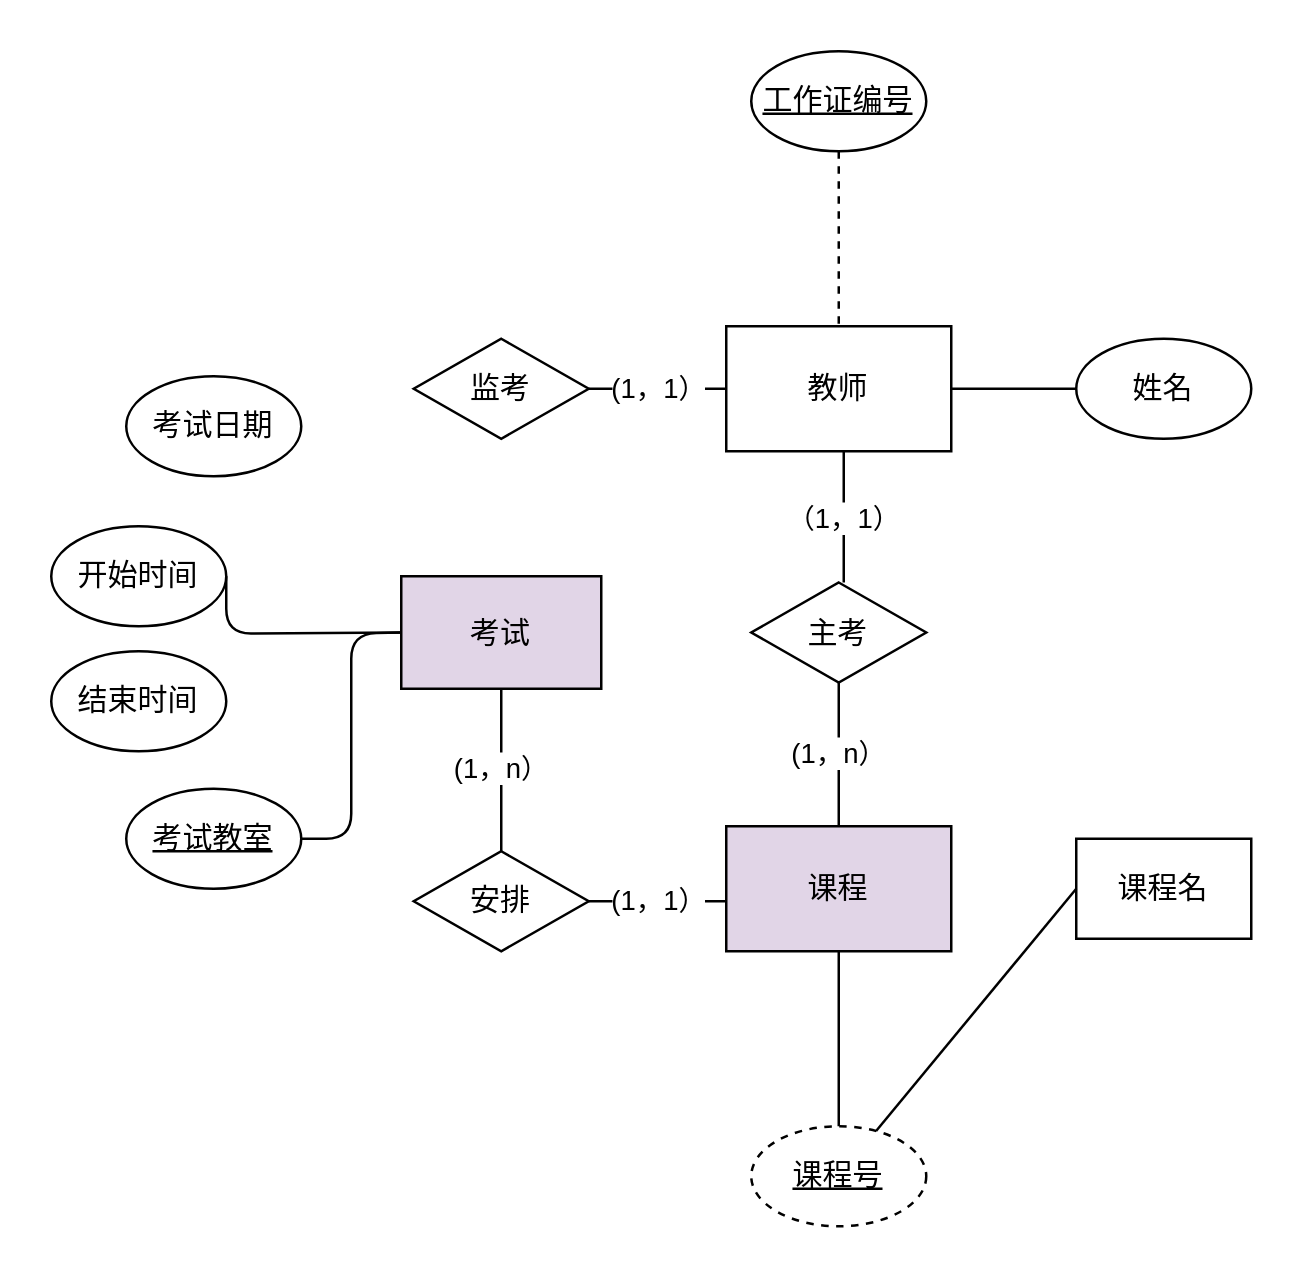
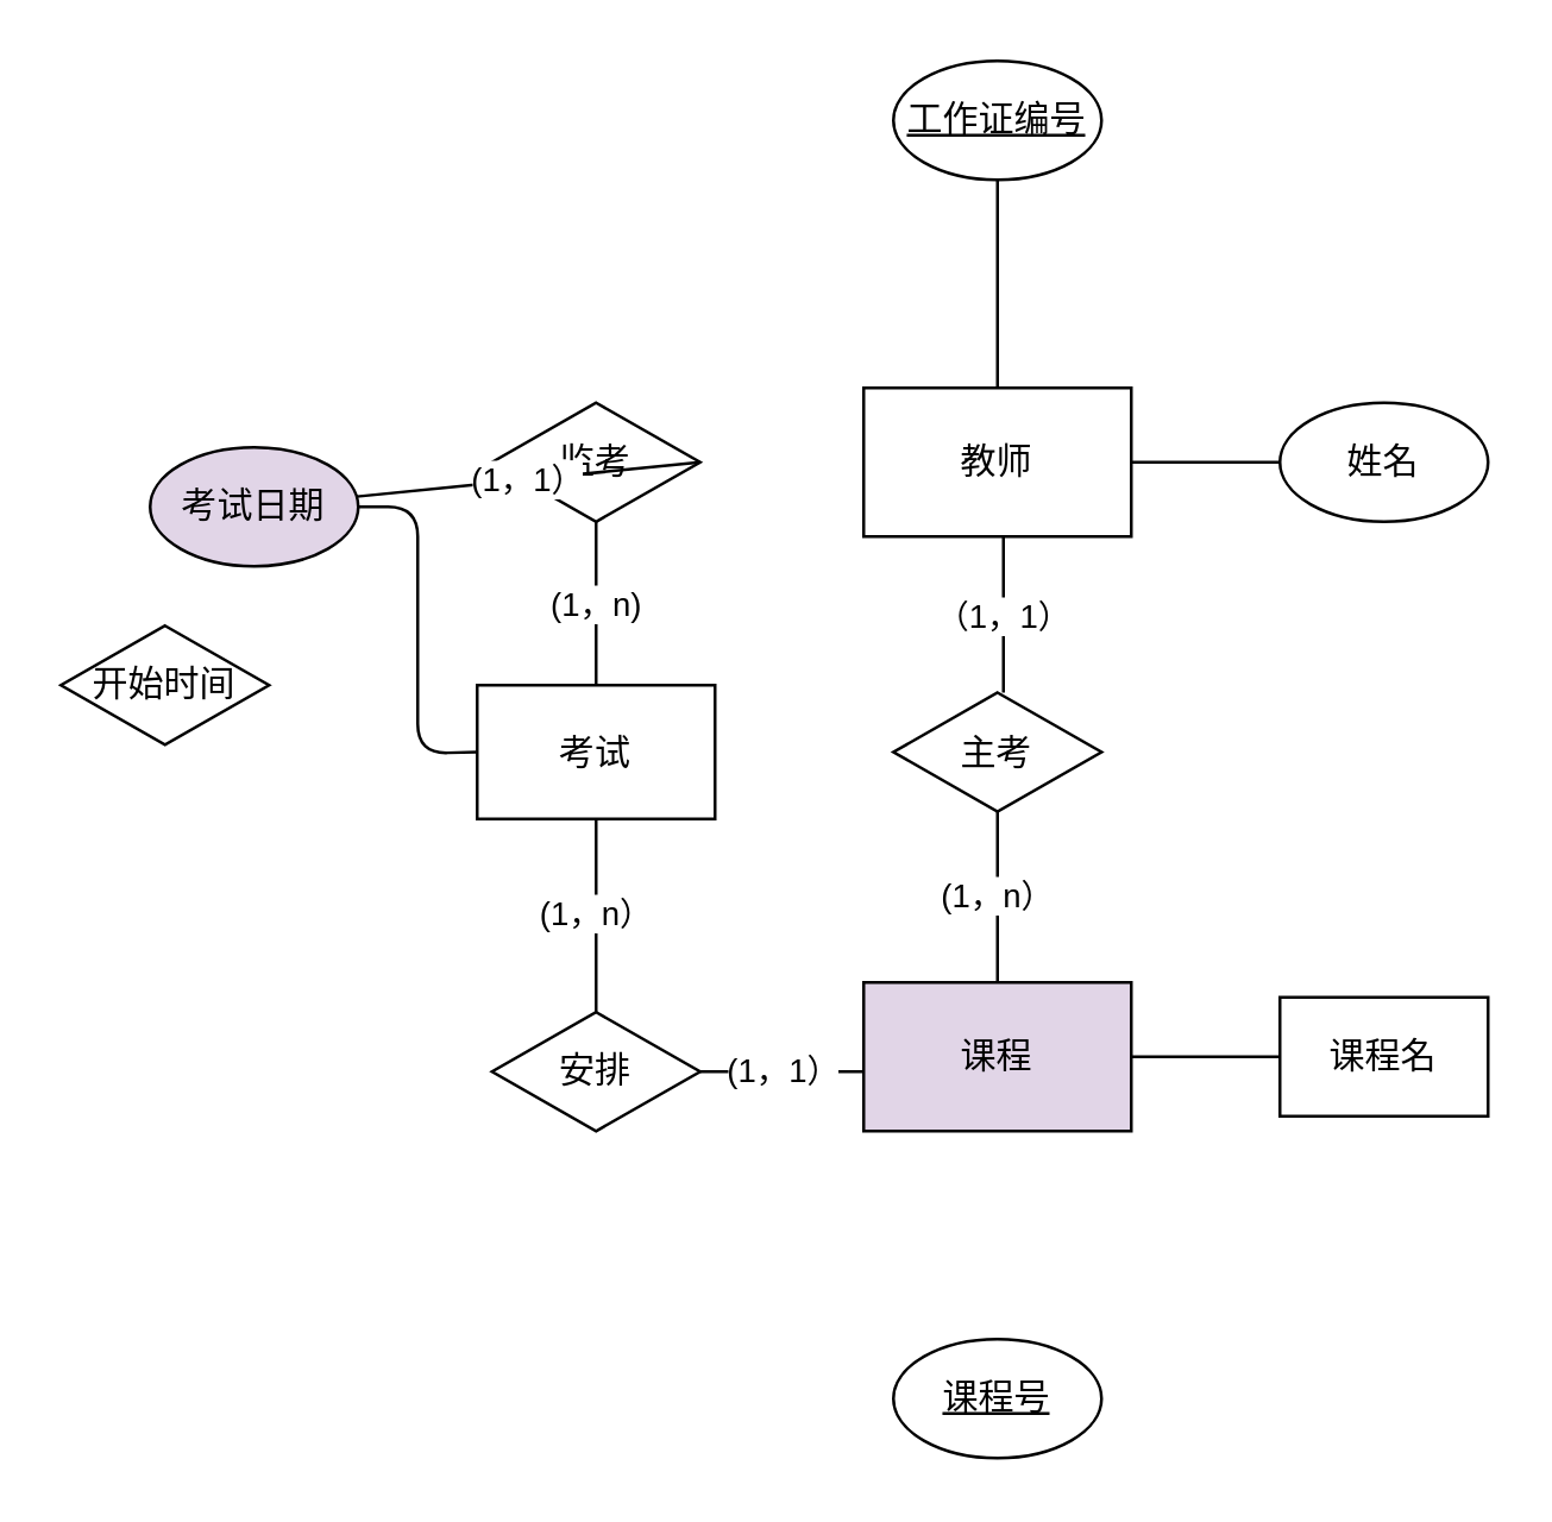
- <mxCell id="15" value="" style="endArrow=none;html=1;exitX=0.5;exitY=1;exitDx=0;exitDy=0;dashed=1;" edge="1" parent="10" source="14" target="11"><mxGeometry width="50" height="50" relative="1" as="geometry"><mxPoint x="-100" y="-45" as="sourcePoint" /><mxPoint x="-40" y="20" as="targetPoint" /></mxGeometry></mxCell>
+ <mxCell id="15" value="" style="endArrow=none;html=1;exitX=0.5;exitY=1;exitDx=0;exitDy=0;" edge="1" parent="10" source="14" target="11"><mxGeometry width="50" height="50" relative="1" as="geometry"><mxPoint x="-100" y="-45" as="sourcePoint" /><mxPoint x="-40" y="20" as="targetPoint" /></mxGeometry></mxCell>
- <mxCell id="27" value="(1，1）" style="endArrow=none;html=1;exitX=1;exitY=0.5;exitDx=0;exitDy=0;entryX=0;entryY=0.5;entryDx=0;entryDy=0;" edge="1" parent="1" source="16" target="11"><mxGeometry width="50" height="50" relative="1" as="geometry"><mxPoint x="210" y="180" as="sourcePoint" /><mxPoint x="210" y="240" as="targetPoint" /></mxGeometry></mxCell>
+ <mxCell id="27" value="(1，1）" style="endArrow=none;html=1;exitX=1;exitY=0.5;exitDx=0;exitDy=0;" edge="1" parent="1" source="16" target="5"><mxGeometry width="50" height="50" relative="1" as="geometry"><mxPoint x="210" y="180" as="sourcePoint" /><mxPoint x="210" y="240" as="targetPoint" /></mxGeometry></mxCell>
- <mxCell id="5" value="考试日期" style="ellipse;whiteSpace=wrap;html=1;rounded=0;sketch=0;" vertex="1" parent="1"><mxGeometry x="50" y="150" width="70" height="40" as="geometry" /></mxCell>
+ <mxCell id="5" value="考试日期" style="ellipse;whiteSpace=wrap;html=1;rounded=0;sketch=0;fillColor=#e1d5e7;" vertex="1" parent="1"><mxGeometry x="50" y="150" width="70" height="40" as="geometry" /></mxCell>
+ <mxCell id="26" value="(1，n)" style="endArrow=none;html=1;exitX=0.5;exitY=1;exitDx=0;exitDy=0;entryX=0.5;entryY=0;entryDx=0;entryDy=0;" edge="1" parent="1" source="16" target="2"><mxGeometry width="50" height="50" relative="1" as="geometry"><mxPoint x="150" y="270" as="sourcePoint" /><mxPoint x="200" y="220" as="targetPoint" /></mxGeometry></mxCell>
+ <mxCell id="6" value="" style="endArrow=none;html=1;exitX=1;exitY=0.5;exitDx=0;exitDy=0;entryX=0;entryY=0.5;entryDx=0;entryDy=0;" edge="1" parent="1" source="5" target="2"><mxGeometry width="50" height="50" relative="1" as="geometry"><mxPoint x="-60" y="105" as="sourcePoint" /><mxPoint x="0" y="170" as="targetPoint" /><Array as="points"><mxPoint x="140" y="170" /><mxPoint x="140" y="253" /></Array></mxGeometry></mxCell>
- <mxCell id="3" value="开始时间" style="ellipse;whiteSpace=wrap;html=1;rounded=0;sketch=0;" vertex="1" parent="1"><mxGeometry x="20" y="210" width="70" height="40" as="geometry" /></mxCell>
+ <mxCell id="3" value="开始时间" style="rhombus;whiteSpace=wrap;html=1;sketch=0;" vertex="1" parent="1"><mxGeometry x="20" y="210" width="70" height="40" as="geometry" /></mxCell>
- <mxCell id="4" value="" style="endArrow=none;html=1;exitX=1;exitY=0.5;exitDx=0;exitDy=0;entryX=0;entryY=0.5;entryDx=0;entryDy=0;" edge="1" parent="1" source="3" target="2"><mxGeometry width="50" height="50" relative="1" as="geometry"><mxPoint x="130" y="590" as="sourcePoint" /><mxPoint x="190" y="655" as="targetPoint" /><Array as="points"><mxPoint x="90" y="253" /></Array></mxGeometry></mxCell>
- <mxCell id="2" value="考试" style="rounded=0;whiteSpace=wrap;html=1;sketch=0;fillColor=#e1d5e7;" vertex="1" parent="1"><mxGeometry x="160" y="230" width="80" height="45" as="geometry" /></mxCell>
+ <mxCell id="2" value="考试" style="rounded=0;whiteSpace=wrap;html=1;sketch=0;" vertex="1" parent="1"><mxGeometry x="160" y="230" width="80" height="45" as="geometry" /></mxCell>
- <mxCell id="7" value="结束时间" style="ellipse;whiteSpace=wrap;html=1;rounded=0;sketch=0;" vertex="1" parent="1"><mxGeometry x="20" y="260" width="70" height="40" as="geometry" /></mxCell>
- <mxCell id="9" value="" style="endArrow=none;html=1;exitX=1;exitY=0.5;exitDx=0;exitDy=0;entryX=0;entryY=0.5;entryDx=0;entryDy=0;" edge="1" parent="1" source="8" target="2"><mxGeometry width="50" height="50" relative="1" as="geometry"><mxPoint x="-60" y="270" as="sourcePoint" /><mxPoint x="175" y="219" as="targetPoint" /><Array as="points"><mxPoint x="140" y="335" /><mxPoint x="140" y="253" /></Array></mxGeometry></mxCell>
- <mxCell id="8" value="&lt;u&gt;考试教室&lt;/u&gt;" style="ellipse;whiteSpace=wrap;html=1;rounded=0;sketch=0;" vertex="1" parent="1"><mxGeometry x="50" y="315" width="70" height="40" as="geometry" /></mxCell>
- <mxCell id="25" value="" style="endArrow=none;html=1;exitX=0;exitY=0.5;exitDx=0;exitDy=0;" edge="1" parent="20" source="24" target="22"><mxGeometry width="50" height="50" relative="1" as="geometry"><mxPoint x="30" y="-40" as="sourcePoint" /><mxPoint x="80" y="-90" as="targetPoint" /></mxGeometry></mxCell>
+ <mxCell id="25" value="" style="endArrow=none;html=1;exitX=0;exitY=0.5;exitDx=0;exitDy=0;entryX=1;entryY=0.5;entryDx=0;entryDy=0;" edge="1" parent="20" source="24" target="21"><mxGeometry width="50" height="50" relative="1" as="geometry"><mxPoint x="30" y="-40" as="sourcePoint" /><mxPoint x="80" y="-90" as="targetPoint" /></mxGeometry></mxCell>
- <mxCell id="23" value="" style="endArrow=none;html=1;entryX=0.5;entryY=1;entryDx=0;entryDy=0;" edge="1" parent="20" source="22" target="21"><mxGeometry width="50" height="50" relative="1" as="geometry"><mxPoint x="30" y="-40" as="sourcePoint" /><mxPoint x="80" y="-90" as="targetPoint" /></mxGeometry></mxCell>
- <mxCell id="22" value="&lt;u&gt;课程号&lt;/u&gt;" style="ellipse;whiteSpace=wrap;html=1;rounded=0;sketch=0;dashed=1;" vertex="1" parent="20"><mxGeometry x="10" y="120" width="70" height="40" as="geometry" /></mxCell>
+ <mxCell id="22" value="&lt;u&gt;课程号&lt;/u&gt;" style="ellipse;whiteSpace=wrap;html=1;rounded=0;sketch=0;" vertex="1" parent="20"><mxGeometry x="10" y="120" width="70" height="40" as="geometry" /></mxCell>
